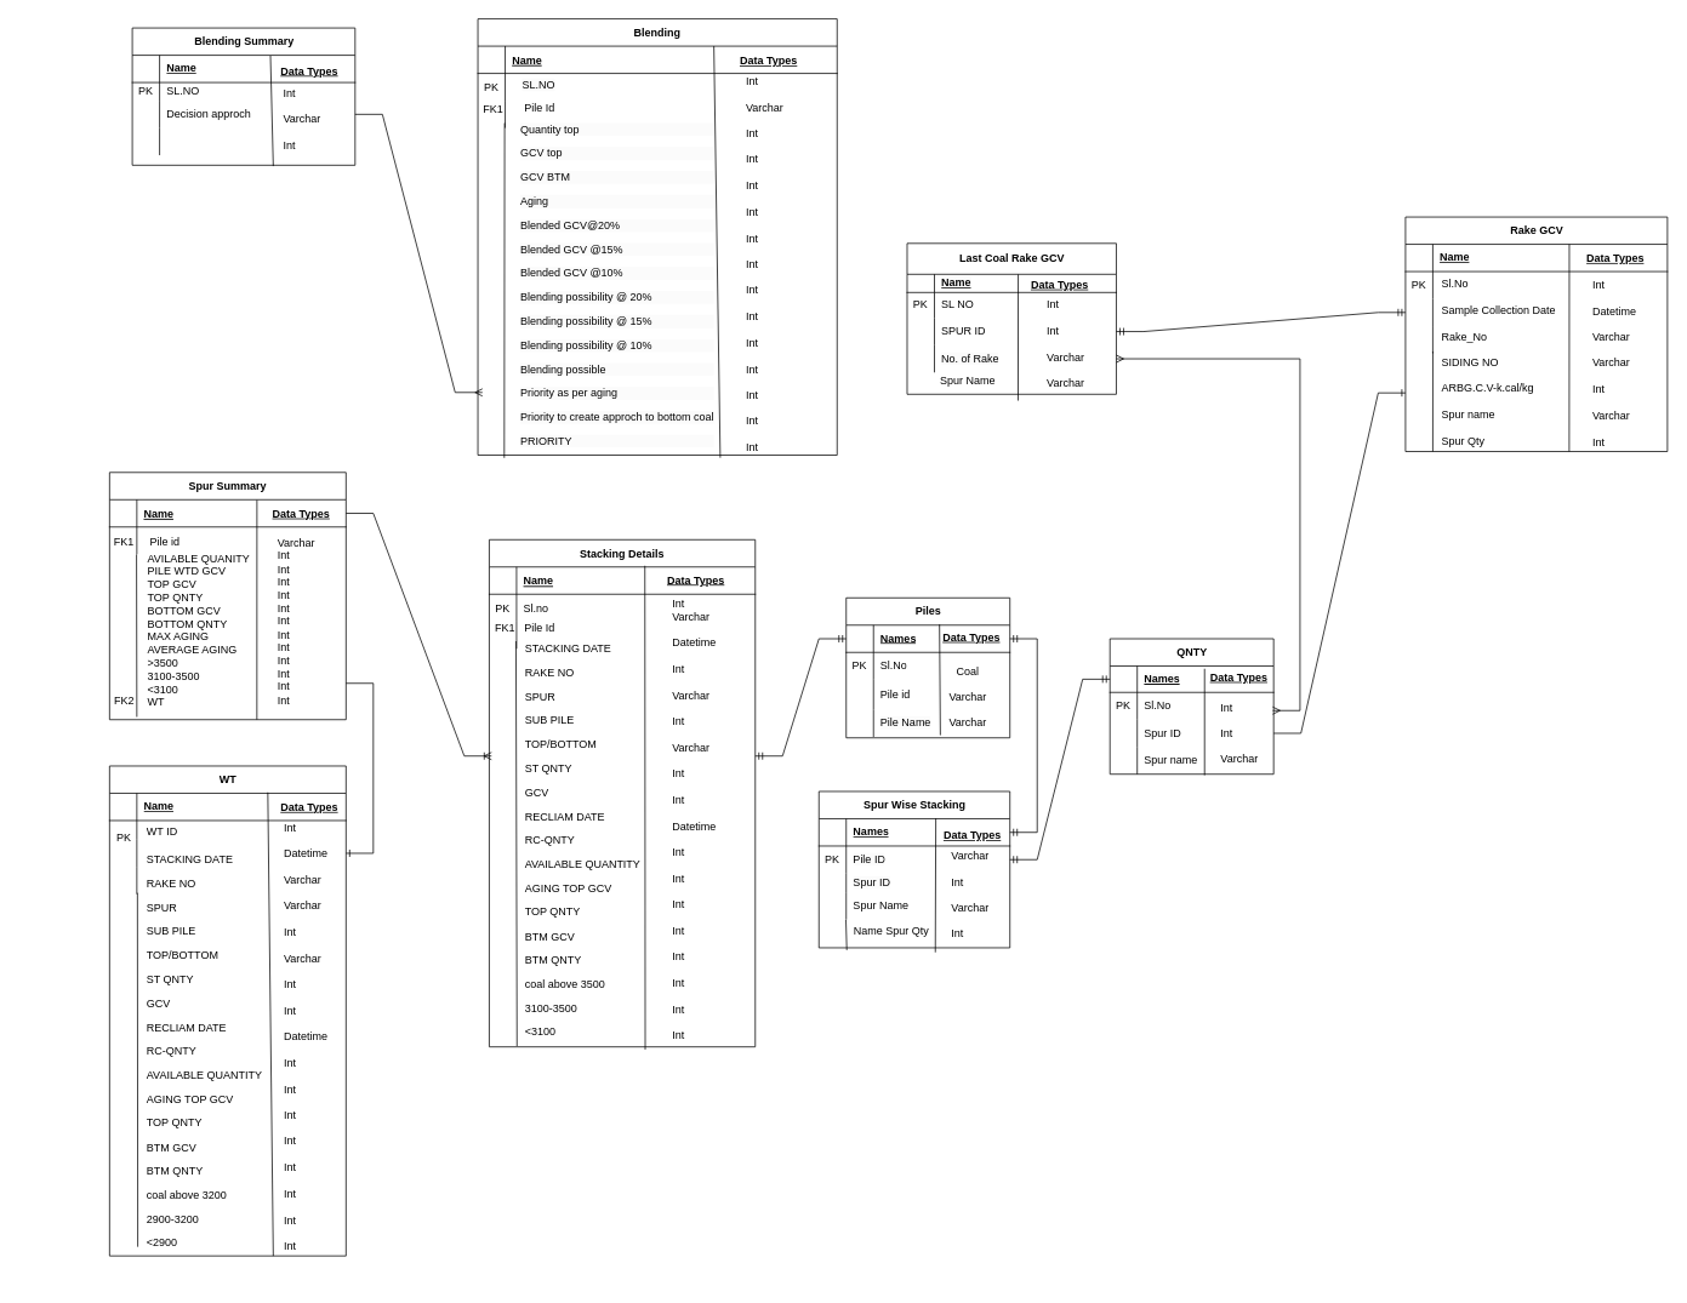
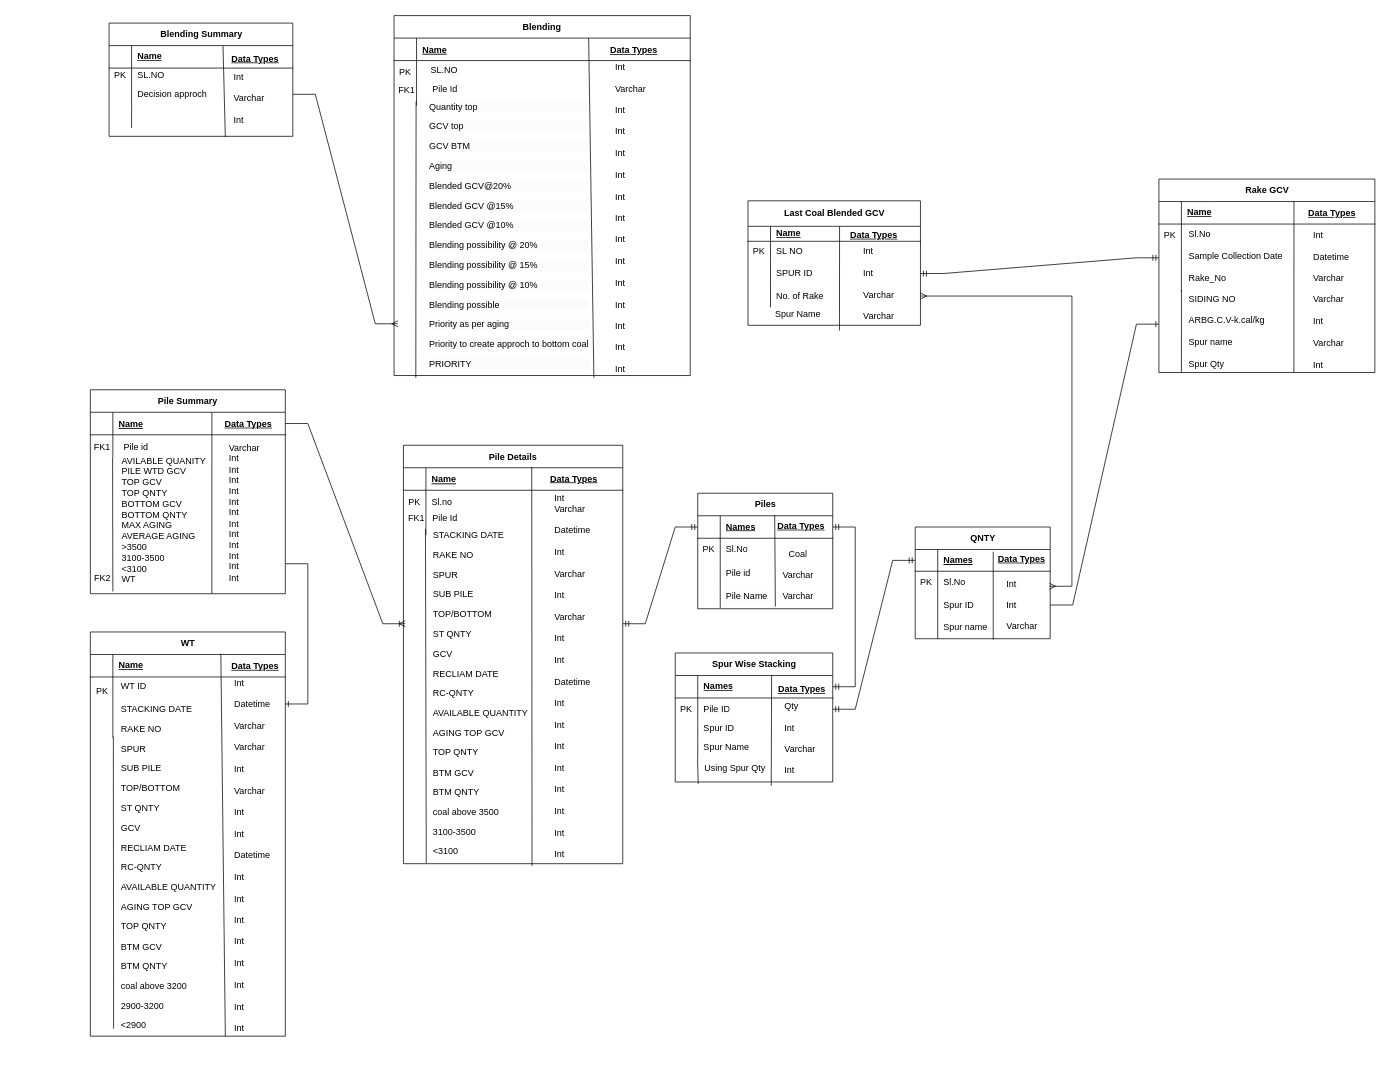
- <mxCell id="95" value="Last Coal Rake GCV" style="shape=table;startSize=34;container=1;collapsible=1;childLayout=tableLayout;fixedRows=1;rowLines=0;fontStyle=1;align=center;resizeLast=1;html=1;" parent="1" vertex="1"><mxGeometry x="997" y="267" width="230" height="166.0" as="geometry"><mxRectangle x="897" y="276" width="150" height="30" as="alternateBounds" /></mxGeometry></mxCell>
+ <mxCell id="95" value="Last Coal Blended GCV" style="shape=table;startSize=34;container=1;collapsible=1;childLayout=tableLayout;fixedRows=1;rowLines=0;fontStyle=1;align=center;resizeLast=1;html=1;" parent="1" vertex="1"><mxGeometry x="997" y="267" width="230" height="166.0" as="geometry"><mxRectangle x="897" y="276" width="150" height="30" as="alternateBounds" /></mxGeometry></mxCell>
- <mxCell id="22" value="Spur Summary" style="shape=table;startSize=30;container=1;collapsible=1;childLayout=tableLayout;fixedRows=1;rowLines=0;fontStyle=1;align=center;resizeLast=1;" parent="1" vertex="1"><mxGeometry x="120" y="519" width="260" height="272" as="geometry"><mxRectangle x="20" y="528" width="100" height="30" as="alternateBounds" /></mxGeometry></mxCell>
+ <mxCell id="22" value="Pile Summary" style="shape=table;startSize=30;container=1;collapsible=1;childLayout=tableLayout;fixedRows=1;rowLines=0;fontStyle=1;align=center;resizeLast=1;" parent="1" vertex="1"><mxGeometry x="120" y="519" width="260" height="272" as="geometry"><mxRectangle x="20" y="528" width="100" height="30" as="alternateBounds" /></mxGeometry></mxCell>
- <mxCell id="12" value="Stacking Details" style="shape=table;startSize=30;container=1;collapsible=1;childLayout=tableLayout;fixedRows=1;rowLines=0;fontStyle=1;align=center;resizeLast=1;" parent="1" vertex="1"><mxGeometry x="537.5" y="593" width="292.5" height="558" as="geometry"><mxRectangle x="437.5" y="602" width="110" height="30" as="alternateBounds" /></mxGeometry></mxCell>
+ <mxCell id="12" value="Pile Details" style="shape=table;startSize=30;container=1;collapsible=1;childLayout=tableLayout;fixedRows=1;rowLines=0;fontStyle=1;align=center;resizeLast=1;" parent="1" vertex="1"><mxGeometry x="537.5" y="593" width="292.5" height="558" as="geometry"><mxRectangle x="437.5" y="602" width="110" height="30" as="alternateBounds" /></mxGeometry></mxCell>
- <mxCell id="180" value="Varchar&lt;br&gt;&lt;div&gt;&lt;br&gt;&lt;div&gt;Int&lt;/div&gt;&lt;div&gt;&lt;br&gt;&lt;/div&gt;&lt;div&gt;Varchar&lt;/div&gt;&lt;/div&gt;&lt;div&gt;&lt;br&gt;&lt;/div&gt;&lt;div&gt;Int&lt;/div&gt;" style="text;html=1;align=left;verticalAlign=middle;whiteSpace=wrap;rounded=0;" parent="1" vertex="1"><mxGeometry x="1044" y="929" width="60" height="109" as="geometry" /></mxCell>
+ <mxCell id="180" value="Qty&lt;br&gt;&lt;div&gt;&lt;br&gt;&lt;div&gt;Int&lt;/div&gt;&lt;div&gt;&lt;br&gt;&lt;/div&gt;&lt;div&gt;Varchar&lt;/div&gt;&lt;/div&gt;&lt;div&gt;&lt;br&gt;&lt;/div&gt;&lt;div&gt;Int&lt;/div&gt;" style="text;html=1;align=left;verticalAlign=middle;whiteSpace=wrap;rounded=0;" parent="1" vertex="1"><mxGeometry x="1044" y="929" width="60" height="109" as="geometry" /></mxCell>
- <mxCell id="176" value="&lt;span style=&quot;text-align: left;&quot;&gt;Name Spur Qty&lt;/span&gt;" style="text;html=1;align=center;verticalAlign=middle;whiteSpace=wrap;rounded=0;" parent="1" vertex="1"><mxGeometry x="920" y="1009" width="120" height="30" as="geometry" /></mxCell>
+ <mxCell id="176" value="&lt;span style=&quot;text-align: left;&quot;&gt;Using Spur Qty&lt;/span&gt;" style="text;html=1;align=center;verticalAlign=middle;whiteSpace=wrap;rounded=0;" parent="1" vertex="1"><mxGeometry x="920" y="1009" width="120" height="30" as="geometry" /></mxCell>
